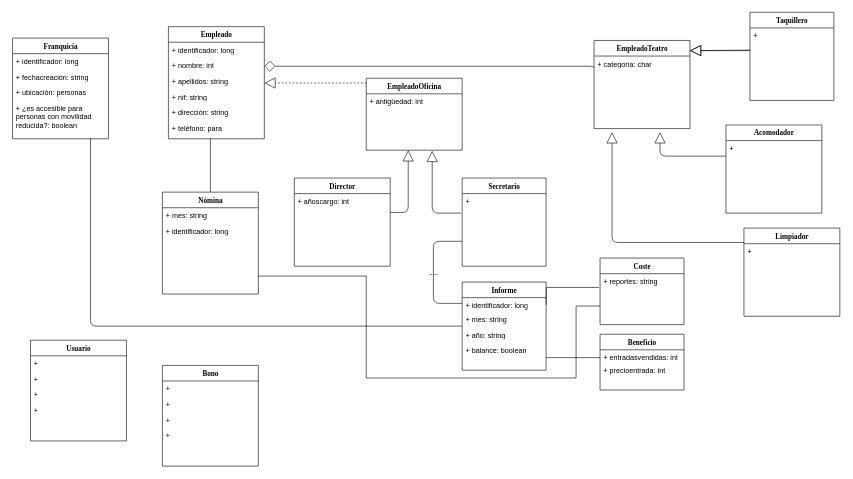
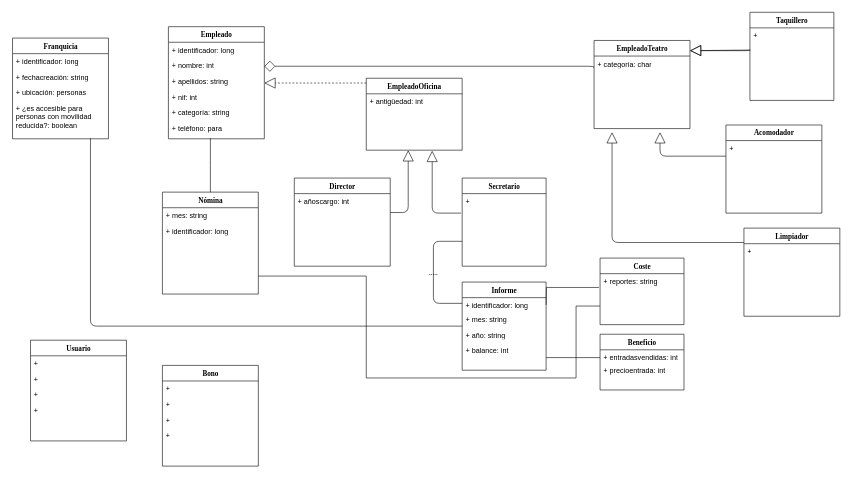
- <mxCell id="11" value="+ nif: string" style="text;html=1;strokeColor=none;fillColor=none;align=left;verticalAlign=top;spacingLeft=4;spacingRight=4;whiteSpace=wrap;overflow=hidden;rotatable=0;points=[[0,0.5],[1,0.5]];portConstraint=eastwest;" parent="7" vertex="1"><mxGeometry y="104" width="160" height="26" as="geometry" /></mxCell>
+ <mxCell id="11" value="+ nif: int" style="text;html=1;strokeColor=none;fillColor=none;align=left;verticalAlign=top;spacingLeft=4;spacingRight=4;whiteSpace=wrap;overflow=hidden;rotatable=0;points=[[0,0.5],[1,0.5]];portConstraint=eastwest;" parent="7" vertex="1"><mxGeometry y="104" width="160" height="26" as="geometry" /></mxCell>
- <mxCell id="12" value="+ dirección: string" style="text;html=1;strokeColor=none;fillColor=none;align=left;verticalAlign=top;spacingLeft=4;spacingRight=4;whiteSpace=wrap;overflow=hidden;rotatable=0;points=[[0,0.5],[1,0.5]];portConstraint=eastwest;" parent="7" vertex="1"><mxGeometry y="130" width="160" height="26" as="geometry" /></mxCell>
+ <mxCell id="12" value="+ categoría: string" style="text;html=1;strokeColor=none;fillColor=none;align=left;verticalAlign=top;spacingLeft=4;spacingRight=4;whiteSpace=wrap;overflow=hidden;rotatable=0;points=[[0,0.5],[1,0.5]];portConstraint=eastwest;" parent="7" vertex="1"><mxGeometry y="130" width="160" height="26" as="geometry" /></mxCell>
- <mxCell id="65" value="+ balance: boolean" style="text;html=1;strokeColor=none;fillColor=none;align=left;verticalAlign=top;spacingLeft=4;spacingRight=4;whiteSpace=wrap;overflow=hidden;rotatable=0;points=[[0,0.5],[1,0.5]];portConstraint=eastwest;" vertex="1" parent="1"><mxGeometry x="770" y="571" width="140" height="26" as="geometry" /></mxCell>
+ <mxCell id="65" value="+ balance: int" style="text;html=1;strokeColor=none;fillColor=none;align=left;verticalAlign=top;spacingLeft=4;spacingRight=4;whiteSpace=wrap;overflow=hidden;rotatable=0;points=[[0,0.5],[1,0.5]];portConstraint=eastwest;" vertex="1" parent="1"><mxGeometry x="770" y="571" width="140" height="26" as="geometry" /></mxCell>
